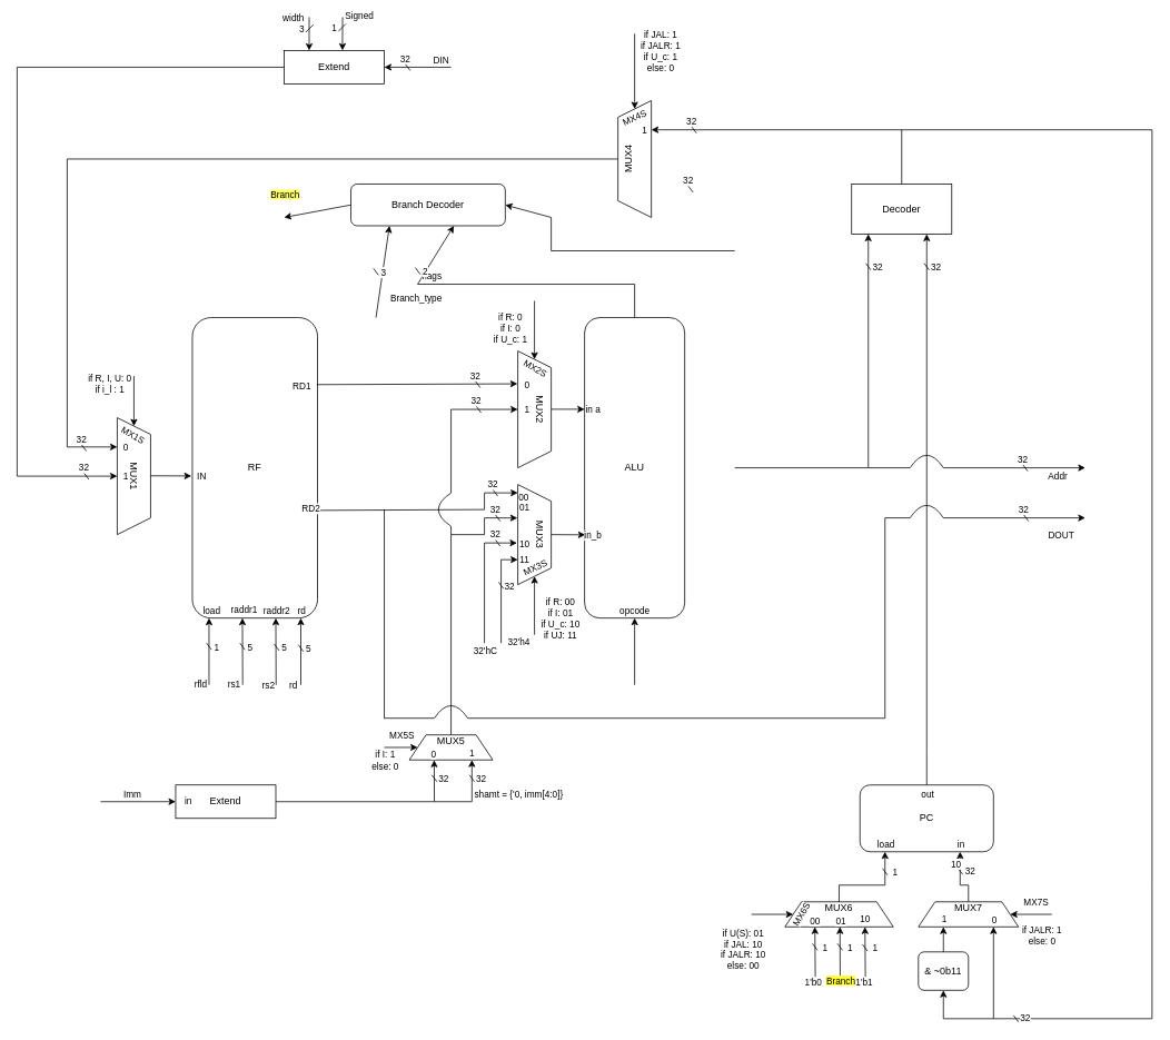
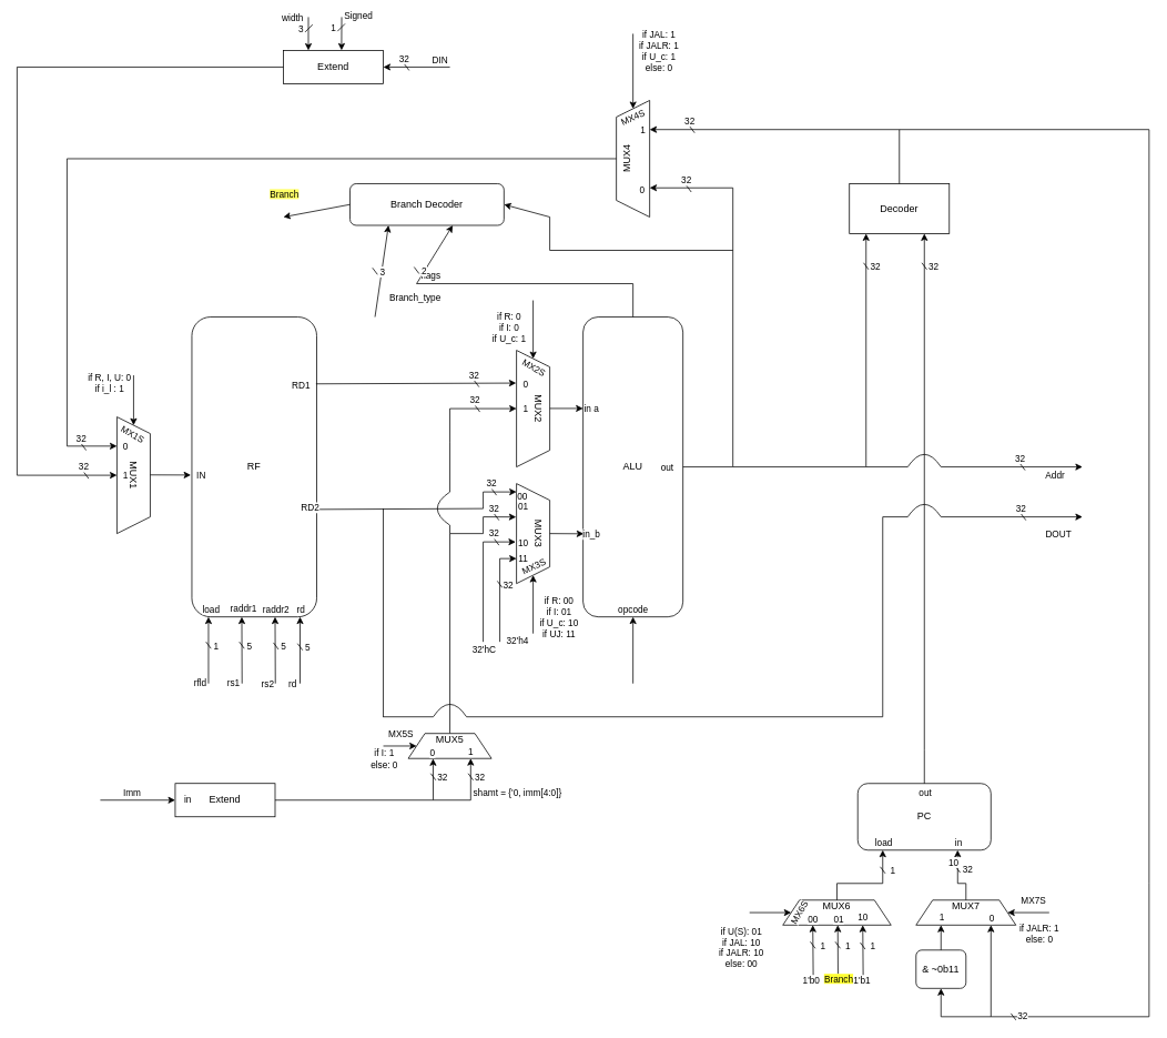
+ <mxCell id="36" value="" style="endArrow=classic;html=1;rounded=0;entryX=0.25;entryY=1;entryDx=0;entryDy=0;exitX=1;exitY=0.5;exitDx=0;exitDy=0;" parent="1" source="5" target="33" edge="1"><mxGeometry width="50" height="50" relative="1" as="geometry"><mxPoint x="880" y="550" as="sourcePoint" /><mxPoint x="110" y="550" as="targetPoint" /><Array as="points"><mxPoint x="880" y="560" /><mxPoint x="880" y="225" /></Array></mxGeometry></mxCell>
+ <mxCell id="37" value="out" style="edgeLabel;html=1;align=center;verticalAlign=middle;resizable=0;points=[];" vertex="1" connectable="0" parent="36"><mxGeometry x="-0.865" y="-1" relative="1" as="geometry"><mxPoint x="-53" y="-1" as="offset" /></mxGeometry></mxCell>
+ <mxCell id="38" value="0" style="edgeLabel;html=1;align=center;verticalAlign=middle;resizable=0;points=[];" vertex="1" connectable="0" parent="36"><mxGeometry x="0.725" y="2" relative="1" as="geometry"><mxPoint x="-78" as="offset" /></mxGeometry></mxCell>
